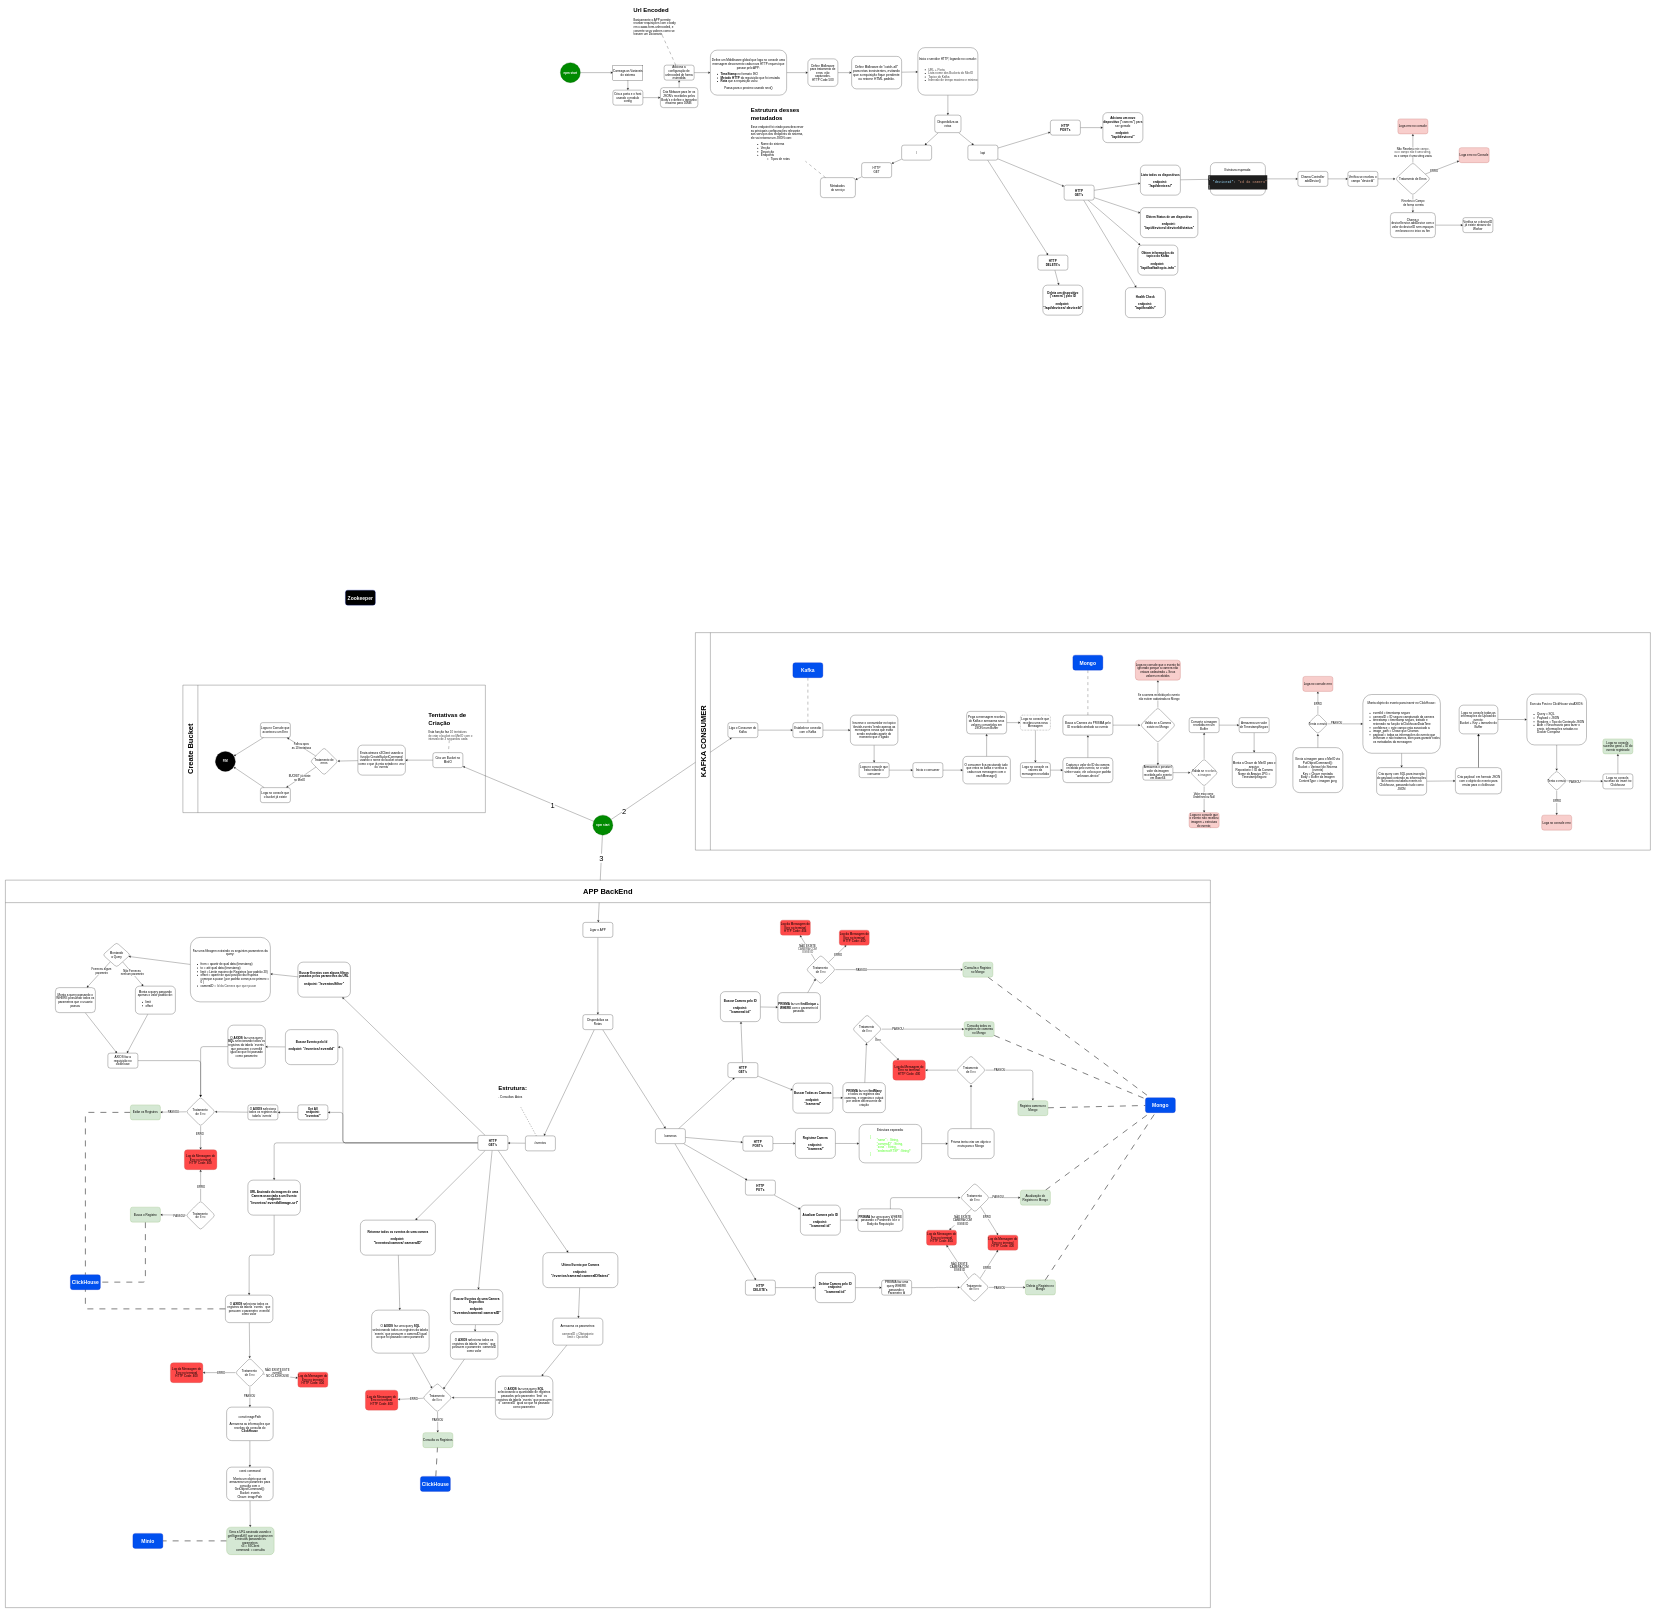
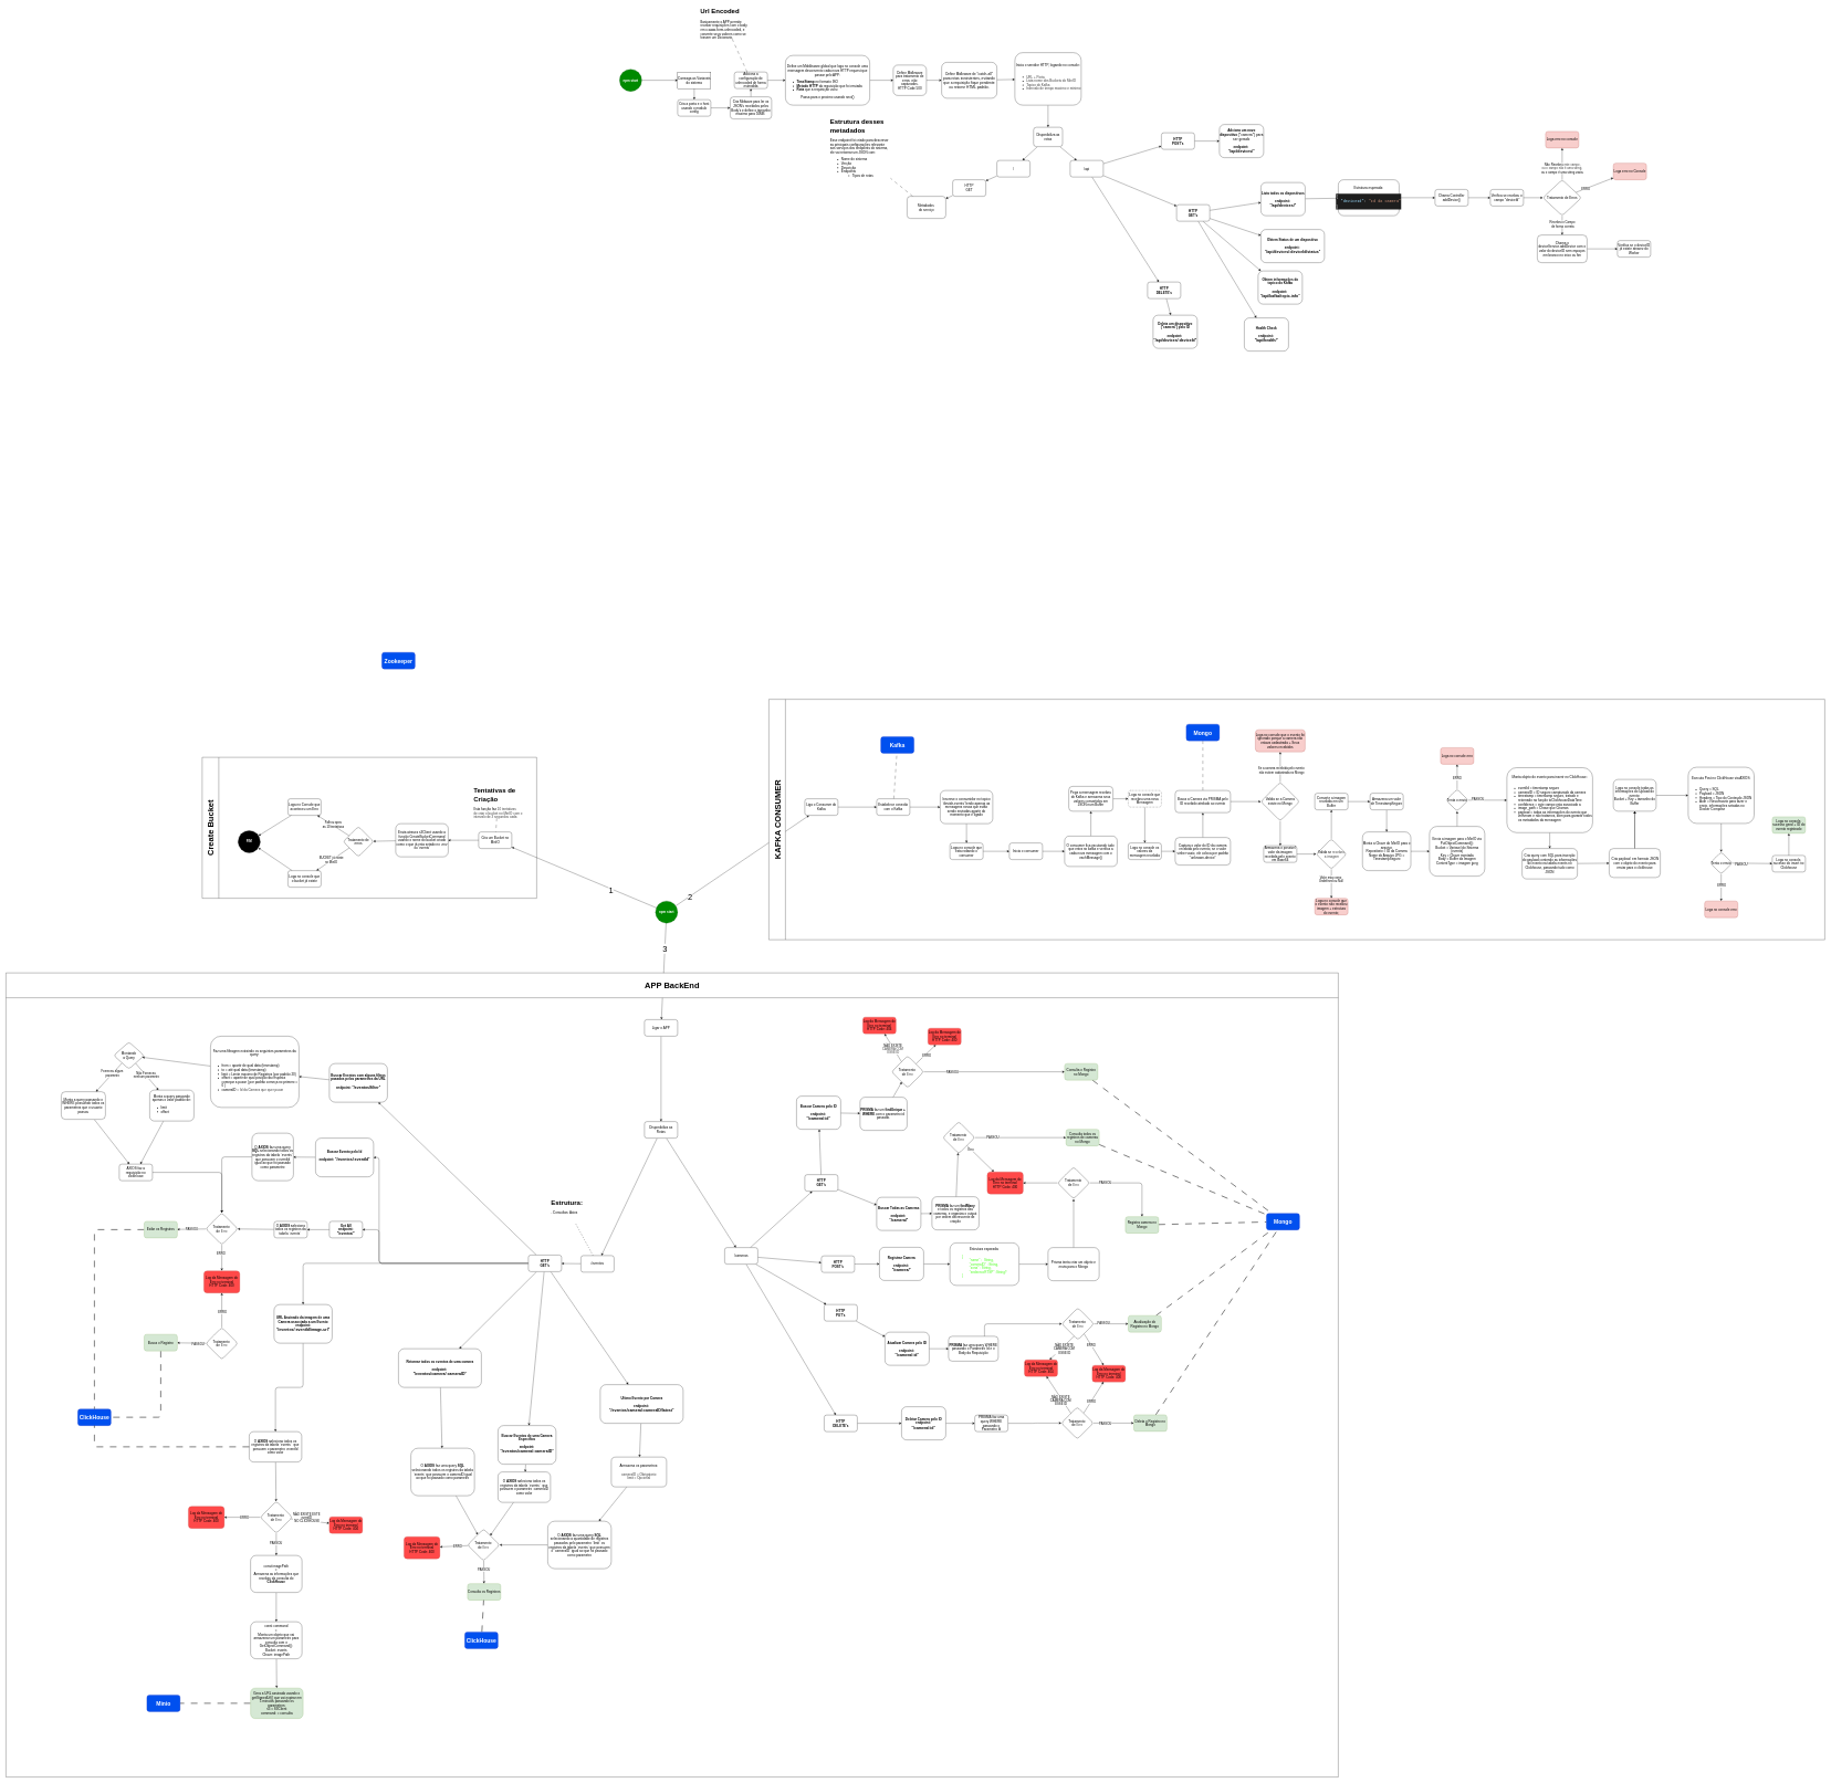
- <mxCell id="193" value="Zookeeper" style="rounded=1;whiteSpace=wrap;html=1;fillColor=#000000;strokeColor=#001DBC;fontColor=#ffffff;fontSize=20;fontStyle=1;" parent="1" vertex="1"><mxGeometry x="1380" y="2360" width="120" height="60" as="geometry" /></mxCell>
+ <mxCell id="193" value="Zookeeper" style="rounded=1;whiteSpace=wrap;html=1;fillColor=#0050ef;strokeColor=#001DBC;fontColor=#ffffff;fontSize=20;fontStyle=1" parent="1" vertex="1"><mxGeometry x="1380" y="2360" width="120" height="60" as="geometry" /></mxCell>
- <mxCell id="200" value="Kafka" style="rounded=1;whiteSpace=wrap;html=1;fillColor=#0050ef;strokeColor=#001DBC;fontColor=#ffffff;fontSize=20;fontStyle=1" parent="194" vertex="1"><mxGeometry x="390" y="120" width="120" height="60" as="geometry" /></mxCell>
+ <mxCell id="200" value="Kafka" style="rounded=1;whiteSpace=wrap;html=1;fillColor=#0050ef;strokeColor=#001DBC;fontColor=#ffffff;fontSize=20;fontStyle=1" parent="194" vertex="1"><mxGeometry x="405" y="135" width="120" height="60" as="geometry" /></mxCell>
+ <mxCell id="237" value="" style="edgeStyle=none;html=1;" parent="194" source="238" target="240" edge="1"><mxGeometry relative="1" as="geometry" /></mxCell>
